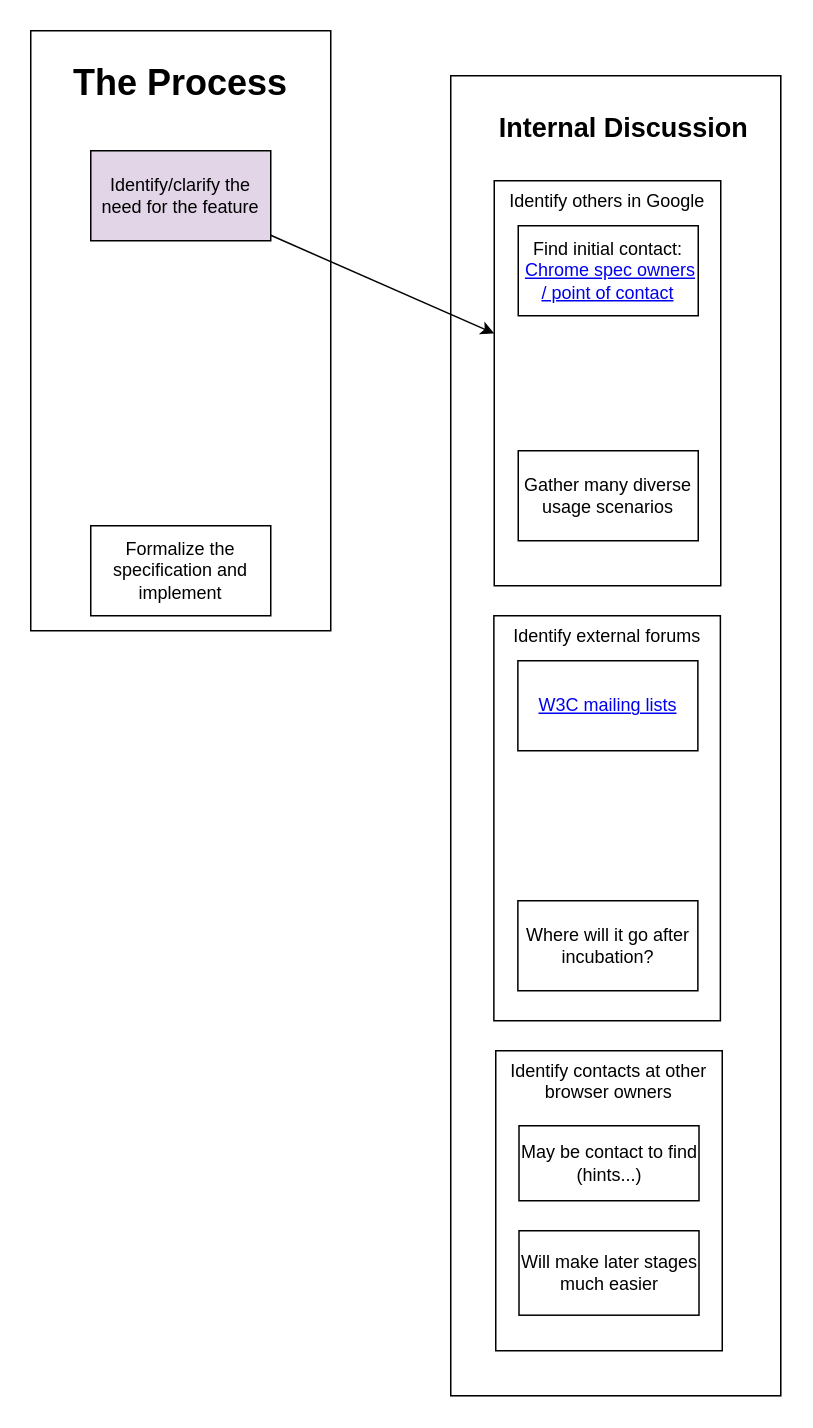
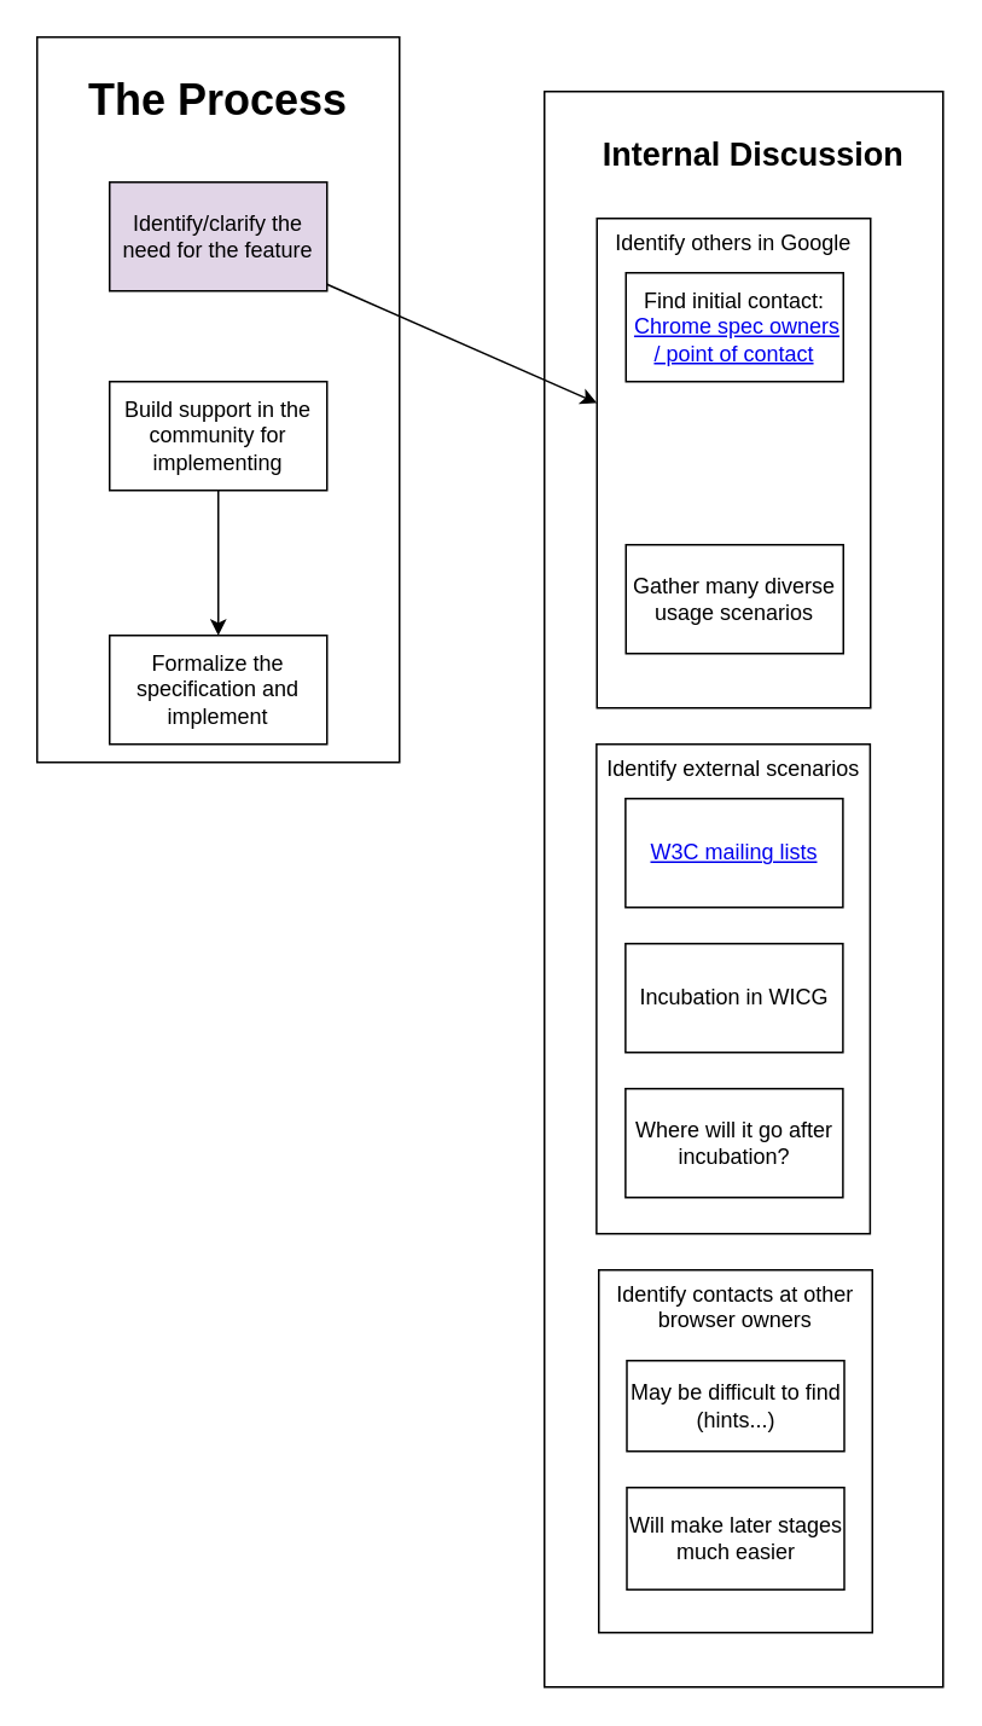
+ <mxCell id="22" value="Build support in the community for implementing" style="rounded=0;whiteSpace=wrap;html=1;" parent="1" vertex="1"><mxGeometry x="60" y="210" width="120" height="60" as="geometry" /></mxCell>
+ <mxCell id="21" style="edgeStyle=none;html=1;exitX=0.5;exitY=1;exitDx=0;exitDy=0;" parent="1" source="22" target="23" edge="1"><mxGeometry relative="1" as="geometry" /></mxCell>
- <mxCell id="10" value="Identify external forums" style="rounded=0;whiteSpace=wrap;html=1;verticalAlign=top;" parent="9" vertex="1"><mxGeometry width="151" height="270" as="geometry" /></mxCell>
+ <mxCell id="10" value="Identify external scenarios" style="rounded=0;whiteSpace=wrap;html=1;verticalAlign=top;" parent="9" vertex="1"><mxGeometry width="151" height="270" as="geometry" /></mxCell>
+ <mxCell id="12" value="Incubation in WICG" style="rounded=0;whiteSpace=wrap;html=1;" parent="9" vertex="1"><mxGeometry x="16" y="110" width="120" height="60" as="geometry" /></mxCell>
- <mxCell id="16" value="May be contact to find&lt;br&gt;(hints...)" style="rounded=0;whiteSpace=wrap;html=1;" parent="14" vertex="1"><mxGeometry x="15.5" y="50" width="120" height="50" as="geometry" /></mxCell>
+ <mxCell id="16" value="May be difficult to find&lt;br&gt;(hints...)" style="rounded=0;whiteSpace=wrap;html=1;" parent="14" vertex="1"><mxGeometry x="15.5" y="50" width="120" height="50" as="geometry" /></mxCell>
